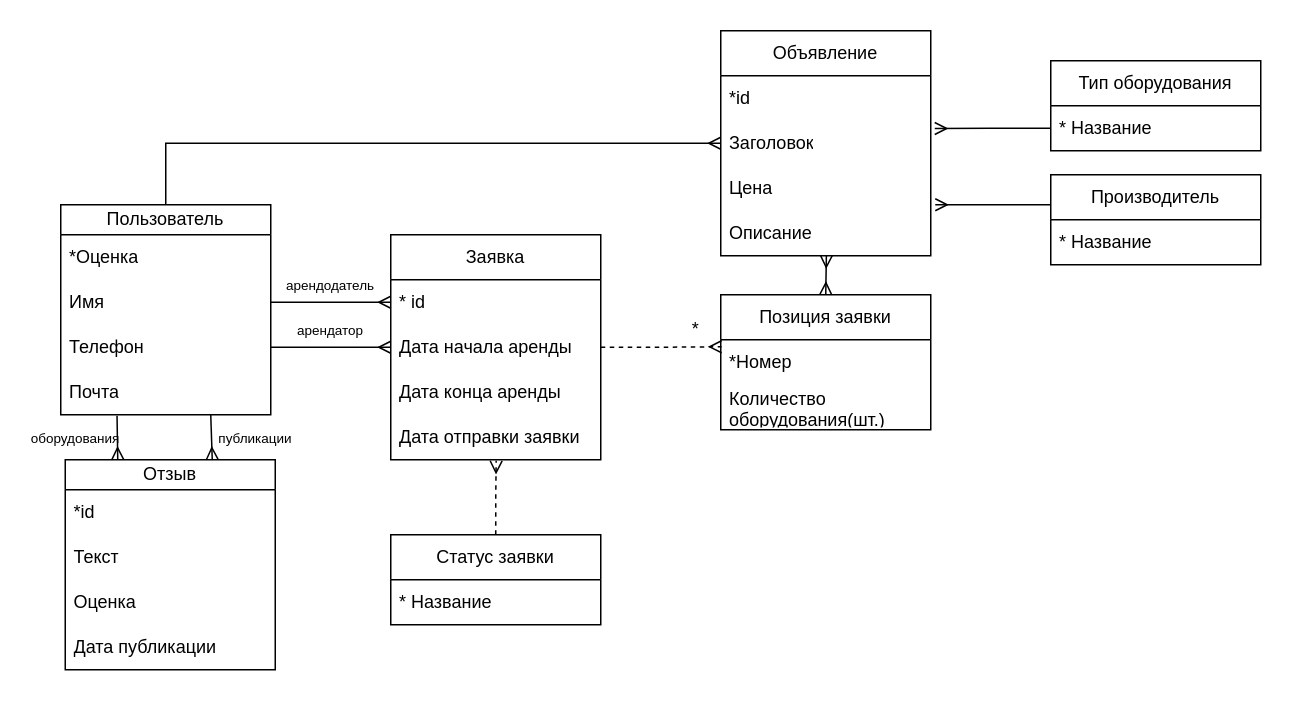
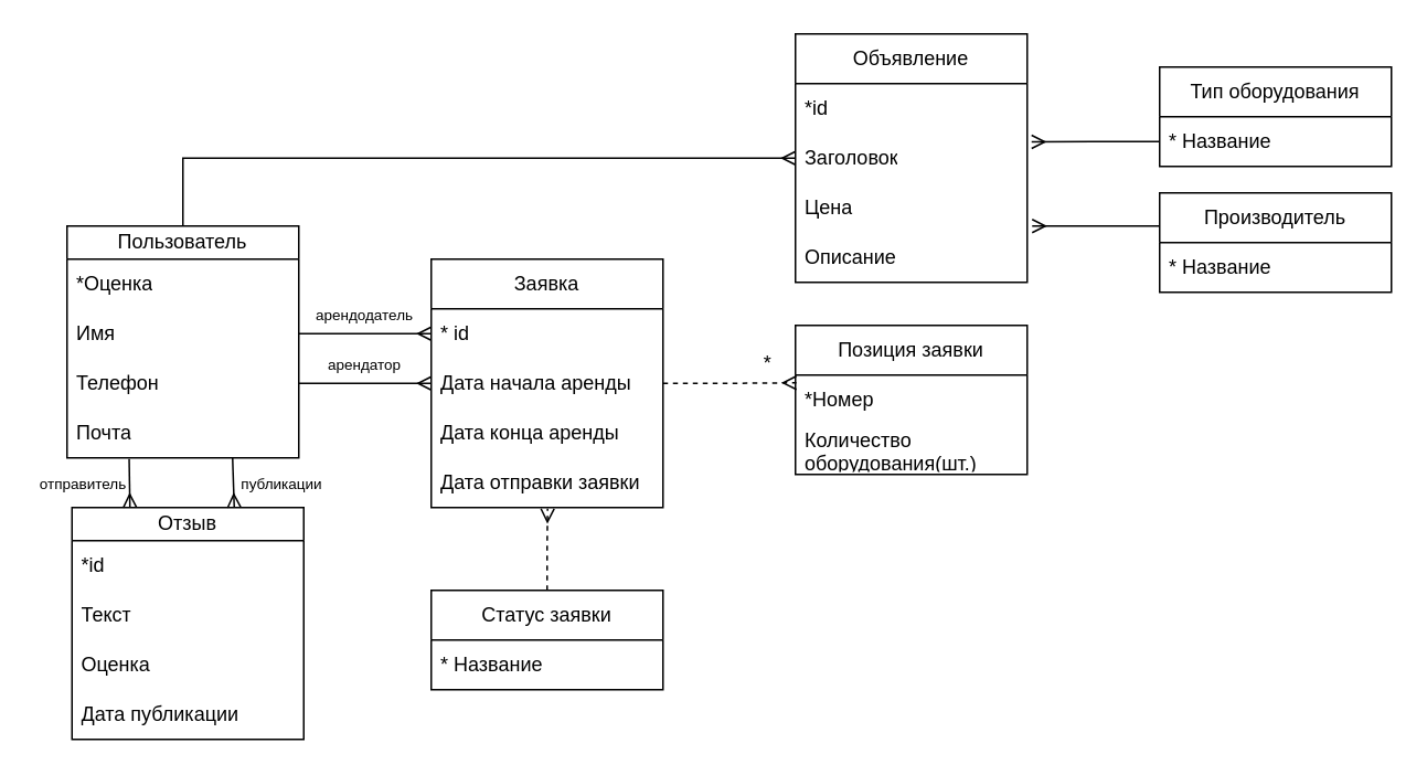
- <mxCell id="30" value="" style="endArrow=ERmany;html=1;rounded=0;endFill=0;entryX=0.5;entryY=0;entryDx=0;entryDy=0;exitX=0.503;exitY=0.989;exitDx=0;exitDy=0;exitPerimeter=0;startArrow=ERmany;startFill=0;" parent="1" source="16" edge="1" target="21"><mxGeometry width="50" height="50" relative="1" as="geometry"><mxPoint x="550" y="176" as="sourcePoint" /><mxPoint x="500" y="186" as="targetPoint" /></mxGeometry></mxCell>
- <mxCell id="44" value="&lt;font style=&quot;font-size: 9px;&quot;&gt;оборудования&lt;/font&gt;" style="text;html=1;align=center;verticalAlign=middle;whiteSpace=wrap;rounded=0;" vertex="1" parent="1"><mxGeometry x="20" y="276" width="60" height="30" as="geometry" /></mxCell>
+ <mxCell id="44" value="&lt;font style=&quot;font-size: 9px;&quot;&gt;отправитель&lt;/font&gt;" style="text;html=1;align=center;verticalAlign=middle;whiteSpace=wrap;rounded=0;" vertex="1" parent="1"><mxGeometry x="20" y="276" width="60" height="30" as="geometry" /></mxCell>
